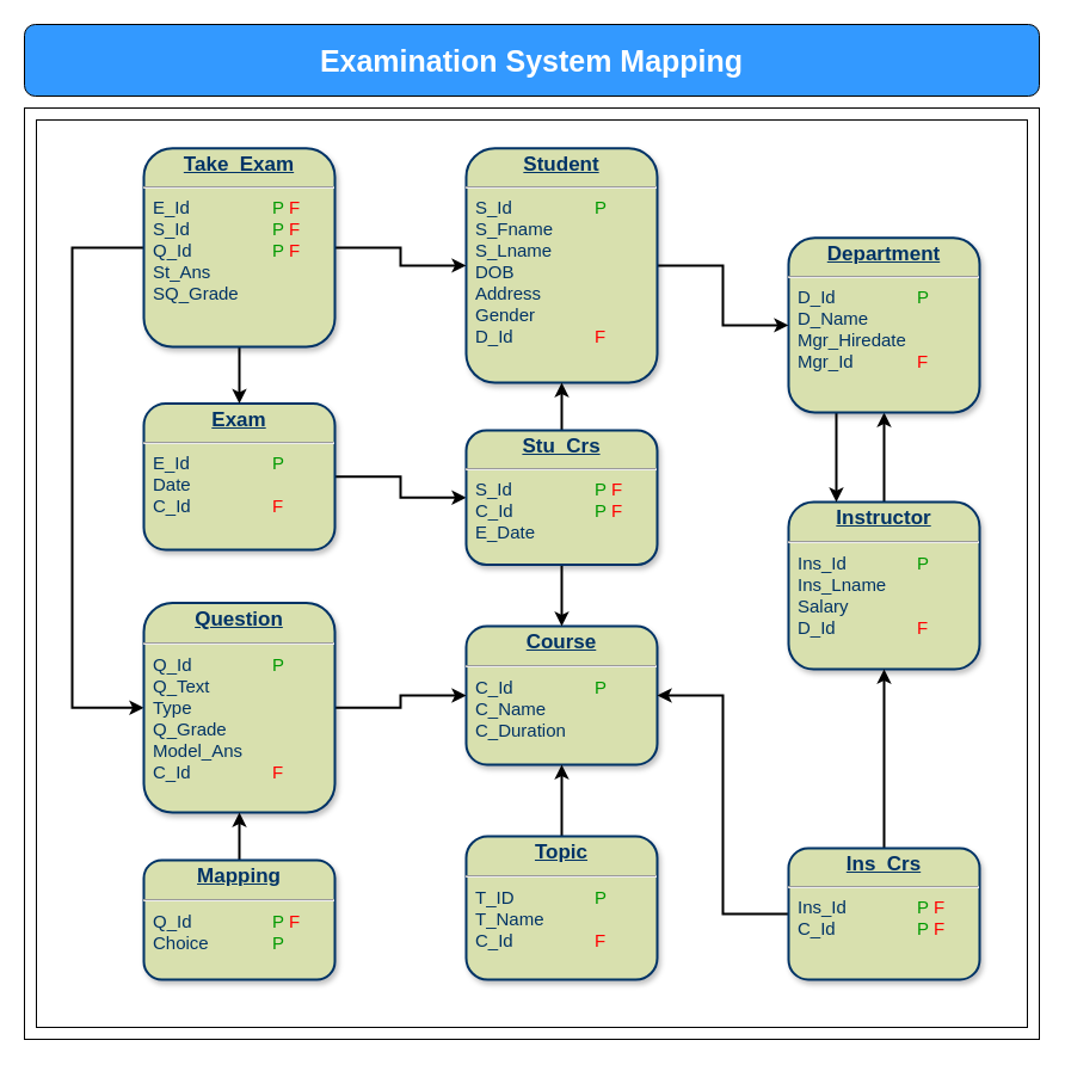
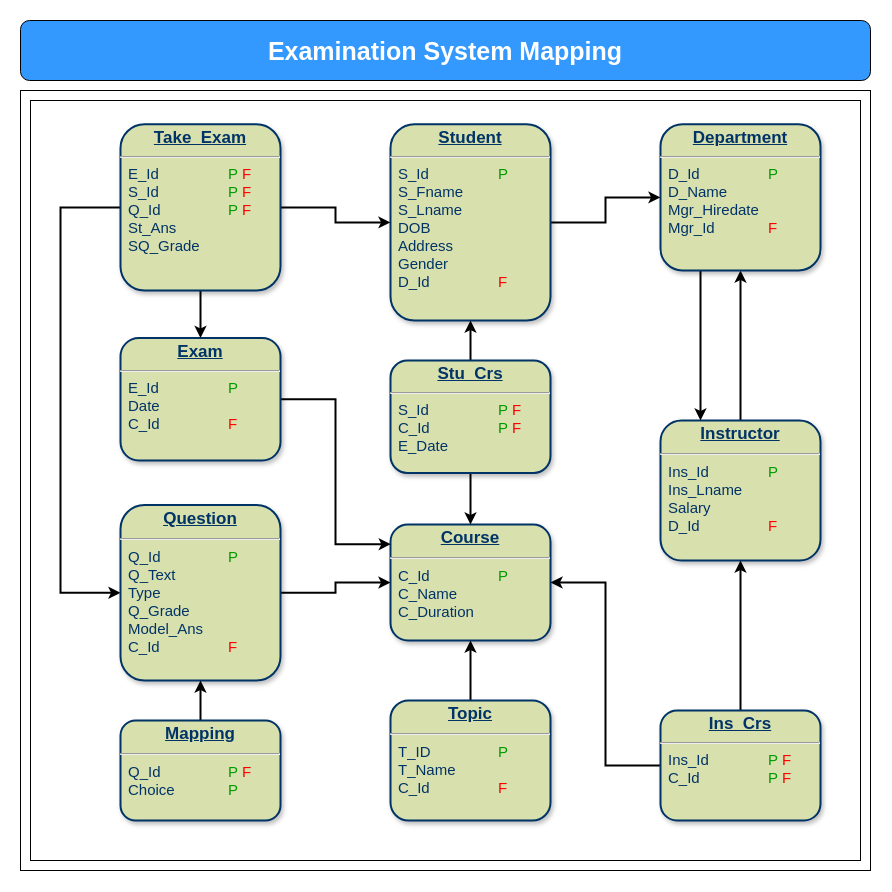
- <mxCell id="10" value="&lt;p style=&quot;margin: 4px 0px 0px; text-align: center; text-decoration: underline;&quot;&gt;&lt;strong style=&quot;&quot;&gt;&lt;font style=&quot;font-size: 17px;&quot;&gt;Department&lt;/font&gt;&lt;/strong&gt;&lt;/p&gt;&lt;hr style=&quot;font-size: 15px;&quot;&gt;&lt;p style=&quot;margin: 0px 0px 0px 8px; font-size: 15px;&quot;&gt;&lt;font style=&quot;font-size: 15px;&quot;&gt;D_Id&lt;span style=&quot;white-space: pre;&quot;&gt;&#09;&lt;/span&gt;&lt;span style=&quot;white-space: pre;&quot;&gt;&#09;&lt;/span&gt;&lt;font color=&quot;#009900&quot;&gt;P&lt;/font&gt;&lt;/font&gt;&lt;/p&gt;&lt;p style=&quot;margin: 0px 0px 0px 8px; font-size: 15px;&quot;&gt;&lt;font style=&quot;font-size: 15px;&quot;&gt;D_Name&lt;/font&gt;&lt;/p&gt;&lt;p style=&quot;margin: 0px 0px 0px 8px; font-size: 15px;&quot;&gt;&lt;font style=&quot;font-size: 15px;&quot;&gt;Mgr_Hiredate&lt;/font&gt;&lt;/p&gt;&lt;p style=&quot;margin: 0px 0px 0px 8px; font-size: 15px;&quot;&gt;&lt;font style=&quot;font-size: 15px;&quot;&gt;Mgr_Id&lt;span style=&quot;white-space: pre;&quot;&gt;&#09;&lt;/span&gt;&lt;span style=&quot;white-space: pre;&quot;&gt;&#09;&lt;/span&gt;&lt;font color=&quot;#ff0000&quot;&gt;F&lt;/font&gt;&lt;/font&gt;&lt;/p&gt;" style="verticalAlign=top;align=left;overflow=fill;fontSize=12;fontFamily=Helvetica;html=1;strokeColor=#003366;shadow=1;fillColor=#D8E0AE;fontColor=#003366;strokeWidth=2;rounded=1;" parent="1" vertex="1"><mxGeometry x="660" y="198.75" width="160" height="146.25" as="geometry" /></mxCell>
+ <mxCell id="10" value="&lt;p style=&quot;margin: 4px 0px 0px; text-align: center; text-decoration: underline;&quot;&gt;&lt;strong style=&quot;&quot;&gt;&lt;font style=&quot;font-size: 17px;&quot;&gt;Department&lt;/font&gt;&lt;/strong&gt;&lt;/p&gt;&lt;hr style=&quot;font-size: 15px;&quot;&gt;&lt;p style=&quot;margin: 0px 0px 0px 8px; font-size: 15px;&quot;&gt;&lt;font style=&quot;font-size: 15px;&quot;&gt;D_Id&lt;span style=&quot;white-space: pre;&quot;&gt;&#09;&lt;/span&gt;&lt;span style=&quot;white-space: pre;&quot;&gt;&#09;&lt;/span&gt;&lt;font color=&quot;#009900&quot;&gt;P&lt;/font&gt;&lt;/font&gt;&lt;/p&gt;&lt;p style=&quot;margin: 0px 0px 0px 8px; font-size: 15px;&quot;&gt;&lt;font style=&quot;font-size: 15px;&quot;&gt;D_Name&lt;/font&gt;&lt;/p&gt;&lt;p style=&quot;margin: 0px 0px 0px 8px; font-size: 15px;&quot;&gt;&lt;font style=&quot;font-size: 15px;&quot;&gt;Mgr_Hiredate&lt;/font&gt;&lt;/p&gt;&lt;p style=&quot;margin: 0px 0px 0px 8px; font-size: 15px;&quot;&gt;&lt;font style=&quot;font-size: 15px;&quot;&gt;Mgr_Id&lt;span style=&quot;white-space: pre;&quot;&gt;&#09;&lt;/span&gt;&lt;span style=&quot;white-space: pre;&quot;&gt;&#09;&lt;/span&gt;&lt;font color=&quot;#ff0000&quot;&gt;F&lt;/font&gt;&lt;/font&gt;&lt;/p&gt;" style="verticalAlign=top;align=left;overflow=fill;fontSize=12;fontFamily=Helvetica;html=1;strokeColor=#003366;shadow=1;fillColor=#D8E0AE;fontColor=#003366;strokeWidth=2;rounded=1;" parent="1" vertex="1"><mxGeometry x="660" y="123.75" width="160" height="146.25" as="geometry" /></mxCell>
- <mxCell id="5" style="edgeStyle=orthogonalEdgeStyle;rounded=0;orthogonalLoop=1;jettySize=auto;html=1;fontSize=16;strokeWidth=2;" parent="1" source="6" target="26" edge="1"><mxGeometry relative="1" as="geometry" /></mxCell>
+ <mxCell id="5" style="edgeStyle=orthogonalEdgeStyle;rounded=0;orthogonalLoop=1;jettySize=auto;html=1;entryX=0.002;entryY=0.17;entryDx=0;entryDy=0;entryPerimeter=0;fontSize=16;strokeWidth=2;" parent="1" source="6" target="2" edge="1"><mxGeometry relative="1" as="geometry" /></mxCell>
